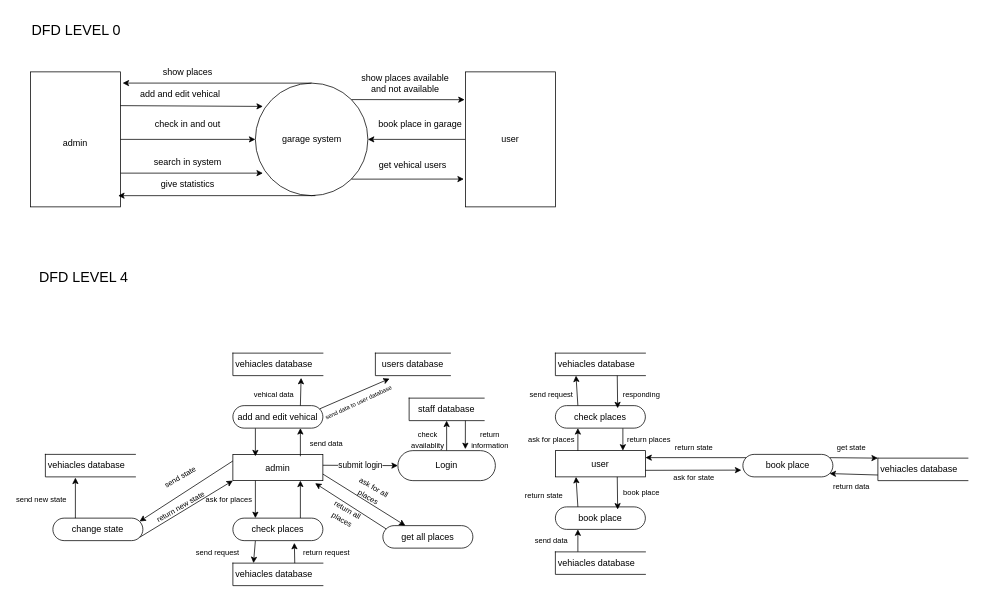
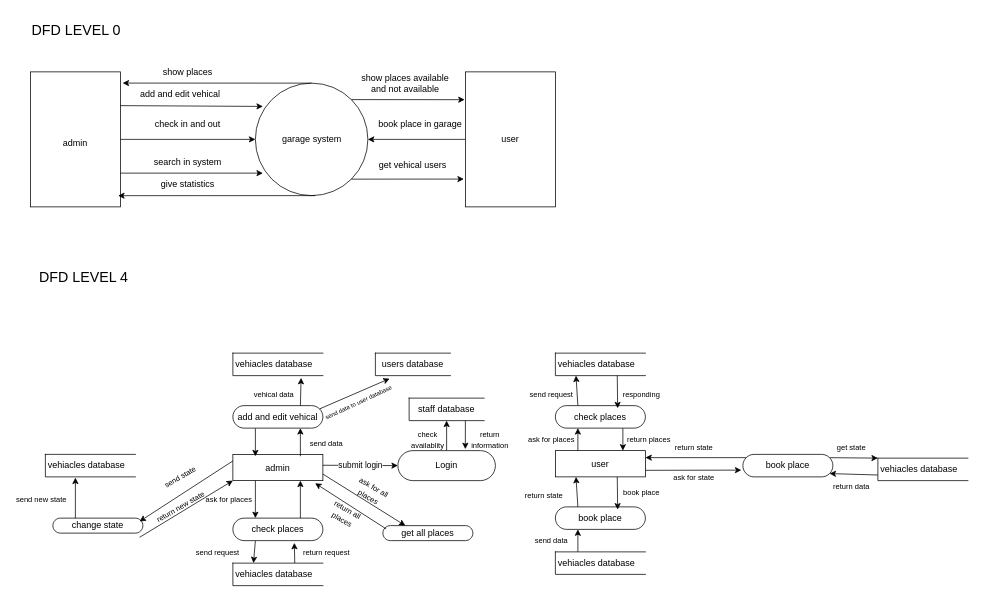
- <mxCell id="63" value="change state" style="html=1;dashed=0;whiteSpace=wrap;shape=mxgraph.dfd.start" vertex="1" parent="1"><mxGeometry x="70" y="690" width="120" height="30" as="geometry" /></mxCell>
+ <mxCell id="63" value="change state" style="html=1;dashed=0;whiteSpace=wrap;shape=mxgraph.dfd.start" vertex="1" parent="1"><mxGeometry x="70" y="690" width="120" height="20" as="geometry" /></mxCell>
- <mxCell id="70" value="get all places" style="html=1;dashed=0;whiteSpace=wrap;shape=mxgraph.dfd.start" vertex="1" parent="1"><mxGeometry x="510" y="700" width="120" height="30" as="geometry" /></mxCell>
+ <mxCell id="70" value="get all places" style="html=1;dashed=0;whiteSpace=wrap;shape=mxgraph.dfd.start" vertex="1" parent="1"><mxGeometry x="510" y="700" width="120" height="20" as="geometry" /></mxCell>
